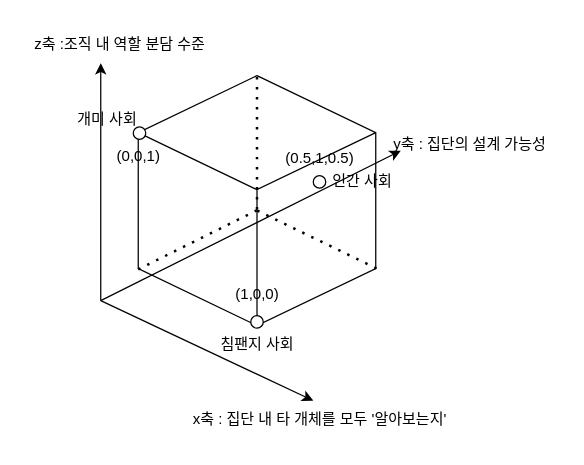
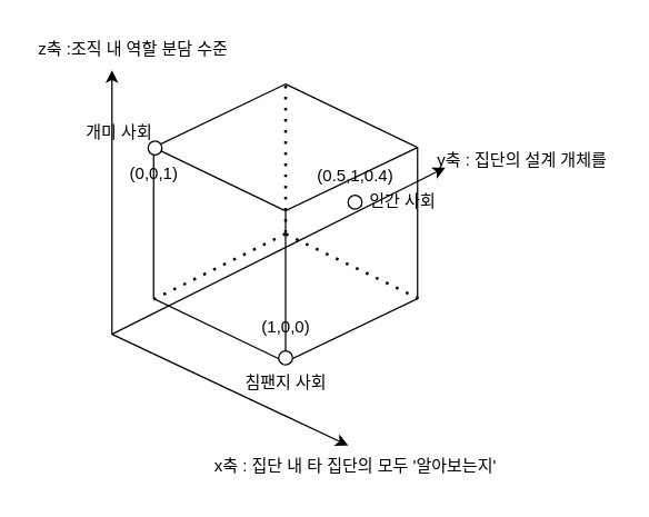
- <mxCell id="15" value="y축 : 집단의 설계 가능성" style="text;html=1;align=center;verticalAlign=middle;resizable=0;points=[];autosize=1;strokeColor=none;fillColor=none;" vertex="1" parent="1"><mxGeometry x="305" y="100" width="140" height="30" as="geometry" /></mxCell>
+ <mxCell id="15" value="y축 : 집단의 설계 개체를" style="text;html=1;align=center;verticalAlign=middle;resizable=0;points=[];autosize=1;strokeColor=none;fillColor=none;" vertex="1" parent="1"><mxGeometry x="305" y="100" width="140" height="30" as="geometry" /></mxCell>
- <mxCell id="20" value="(0.5,1,0.5)" style="text;html=1;align=center;verticalAlign=middle;resizable=0;points=[];autosize=1;strokeColor=none;fillColor=none;" vertex="1" parent="1"><mxGeometry x="215" y="111" width="80" height="30" as="geometry" /></mxCell>
+ <mxCell id="20" value="(0.5,1,0.4)" style="text;html=1;align=center;verticalAlign=middle;resizable=0;points=[];autosize=1;strokeColor=none;fillColor=none;" vertex="1" parent="1"><mxGeometry x="215" y="111" width="80" height="30" as="geometry" /></mxCell>
- <mxCell id="13" value="x축 : 집단 내 타 개체를 모두 '알아보는지'" style="text;html=1;align=center;verticalAlign=middle;resizable=0;points=[];autosize=1;strokeColor=none;fillColor=none;" vertex="1" parent="1"><mxGeometry x="145" y="320" width="220" height="30" as="geometry" /></mxCell>
+ <mxCell id="13" value="x축 : 집단 내 타 집단의 모두 '알아보는지'" style="text;html=1;align=center;verticalAlign=middle;resizable=0;points=[];autosize=1;strokeColor=none;fillColor=none;" vertex="1" parent="1"><mxGeometry x="145" y="320" width="220" height="30" as="geometry" /></mxCell>
